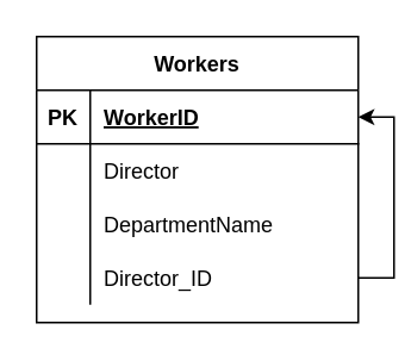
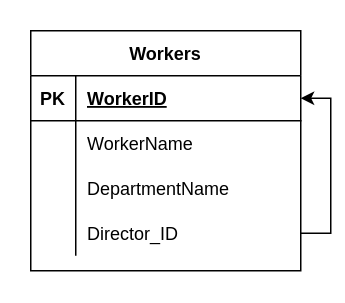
- <mxCell id="8" value="Director" style="shape=partialRectangle;connectable=0;fillColor=none;top=0;left=0;bottom=0;right=0;align=left;spacingLeft=6;overflow=hidden;" parent="6" vertex="1"><mxGeometry x="30" width="150" height="30" as="geometry"><mxRectangle width="150" height="30" as="alternateBounds" /></mxGeometry></mxCell>
+ <mxCell id="8" value="WorkerName" style="shape=partialRectangle;connectable=0;fillColor=none;top=0;left=0;bottom=0;right=0;align=left;spacingLeft=6;overflow=hidden;" parent="6" vertex="1"><mxGeometry x="30" width="150" height="30" as="geometry"><mxRectangle width="150" height="30" as="alternateBounds" /></mxGeometry></mxCell>
